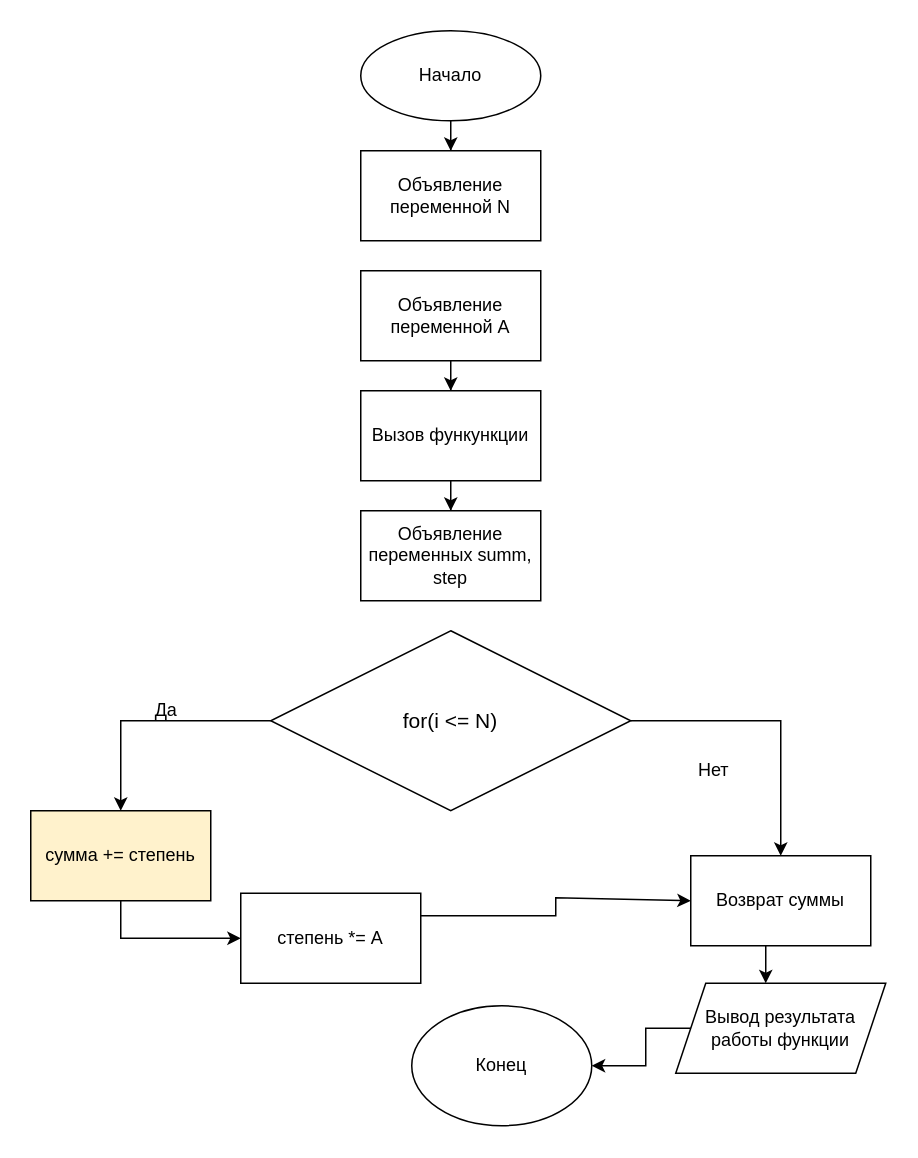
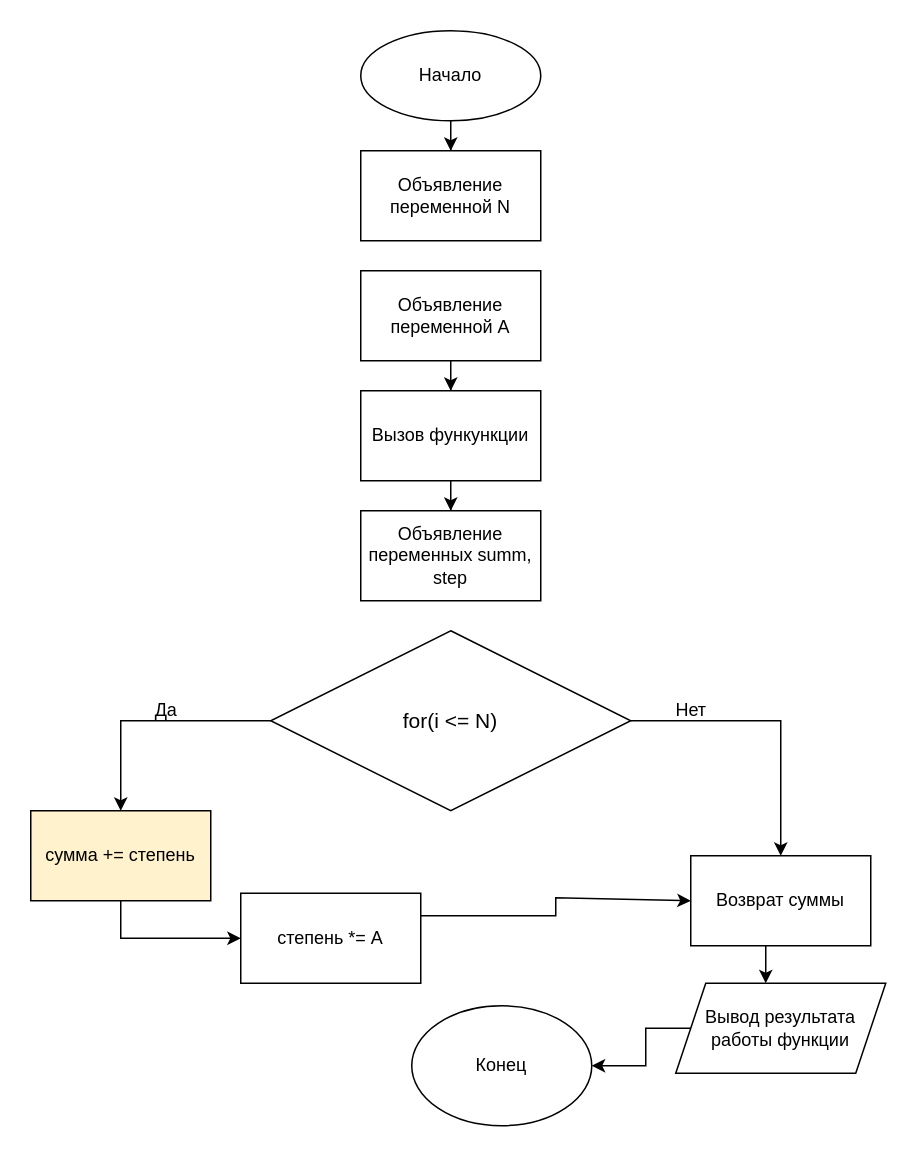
- <mxCell id="15" value="Нет" style="text;html=1;align=center;verticalAlign=middle;resizable=0;points=[];autosize=1;strokeColor=none;fillColor=none;" vertex="1" parent="1"><mxGeometry x="455" y="498" width="40" height="30" as="geometry" /></mxCell>
+ <mxCell id="15" value="Нет" style="text;html=1;align=center;verticalAlign=middle;resizable=0;points=[];autosize=1;strokeColor=none;fillColor=none;" vertex="1" parent="1"><mxGeometry x="440" y="458" width="40" height="30" as="geometry" /></mxCell>
